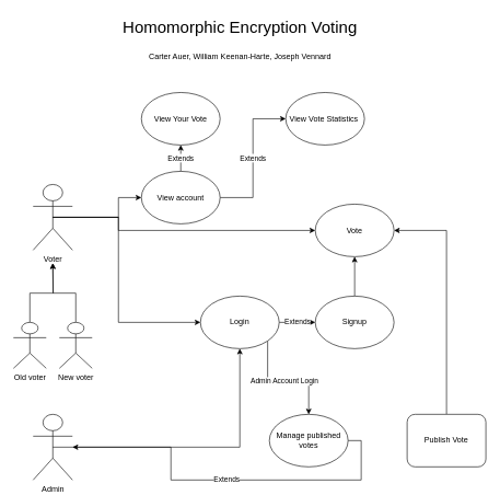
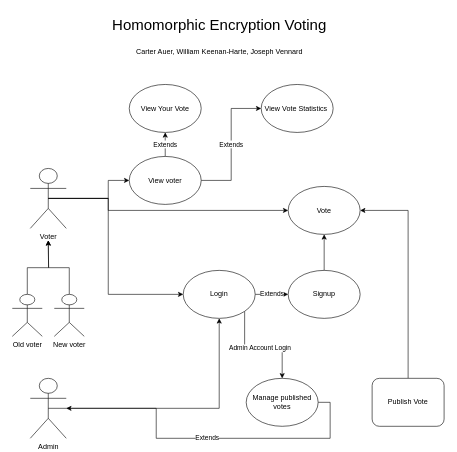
- <mxCell id="26" value="View account" style="ellipse;whiteSpace=wrap;html=1;" vertex="1" parent="1"><mxGeometry x="215" y="260" width="120" height="80" as="geometry" /></mxCell>
+ <mxCell id="26" value="View voter" style="ellipse;whiteSpace=wrap;html=1;" vertex="1" parent="1"><mxGeometry x="215" y="260" width="120" height="80" as="geometry" /></mxCell>
